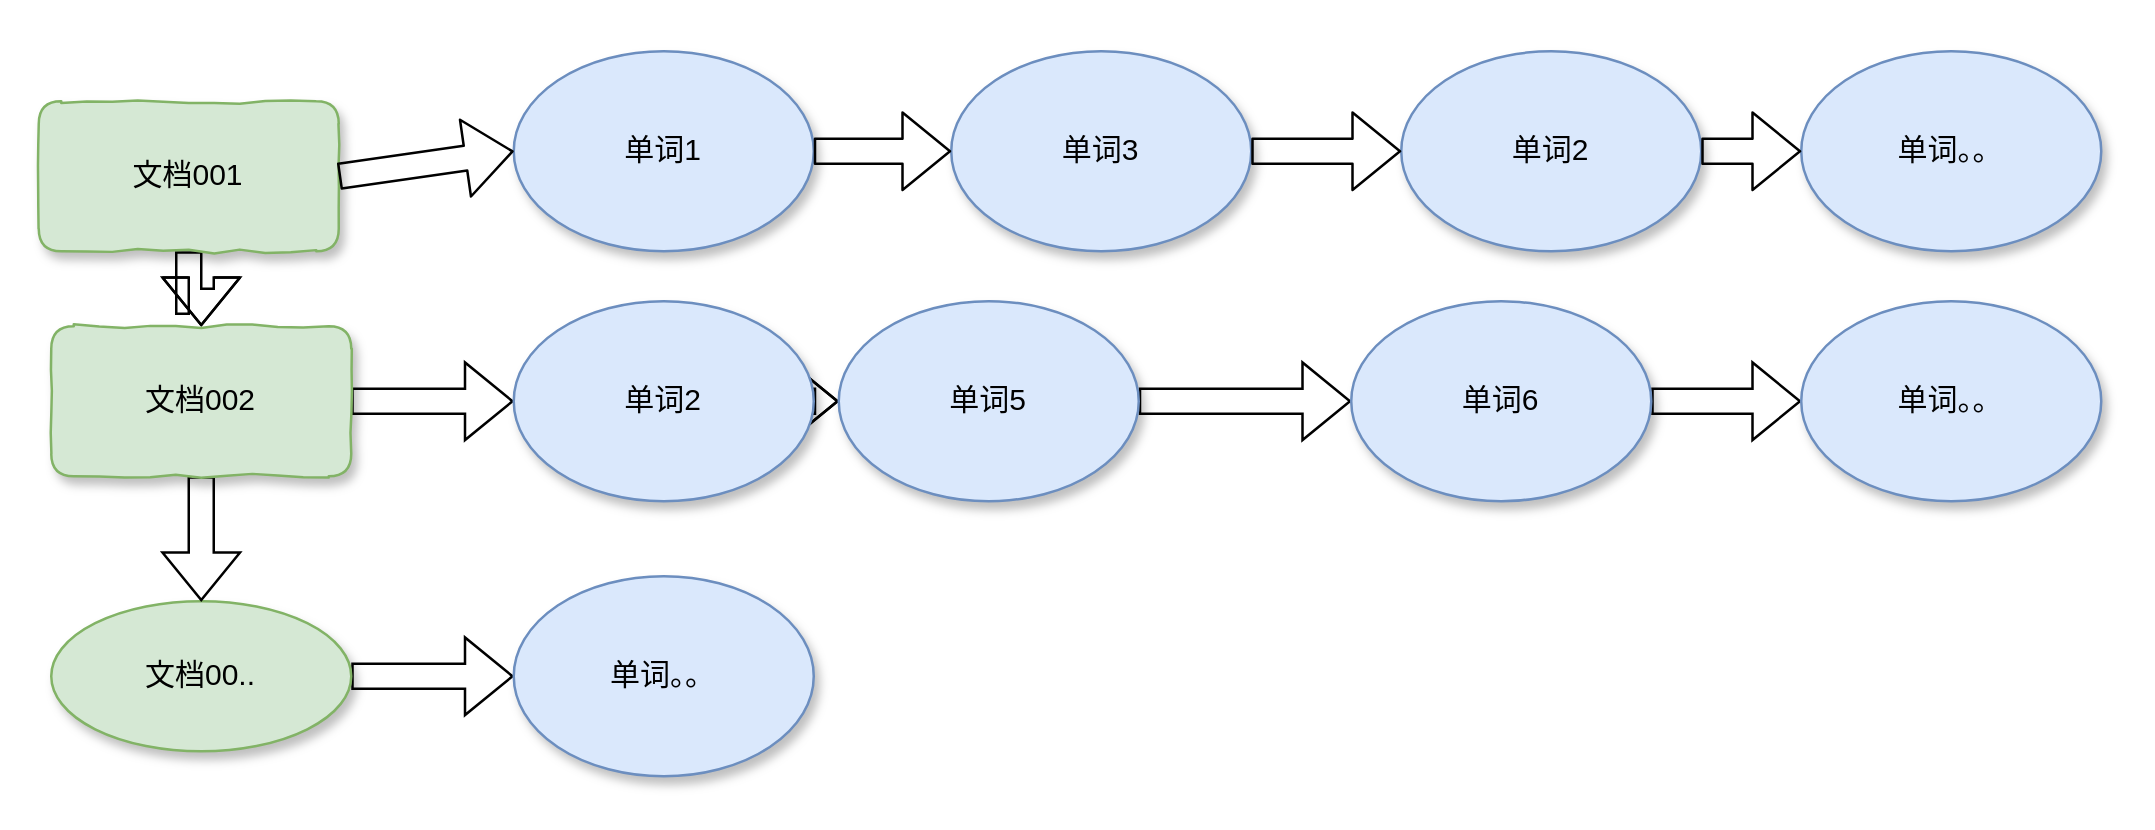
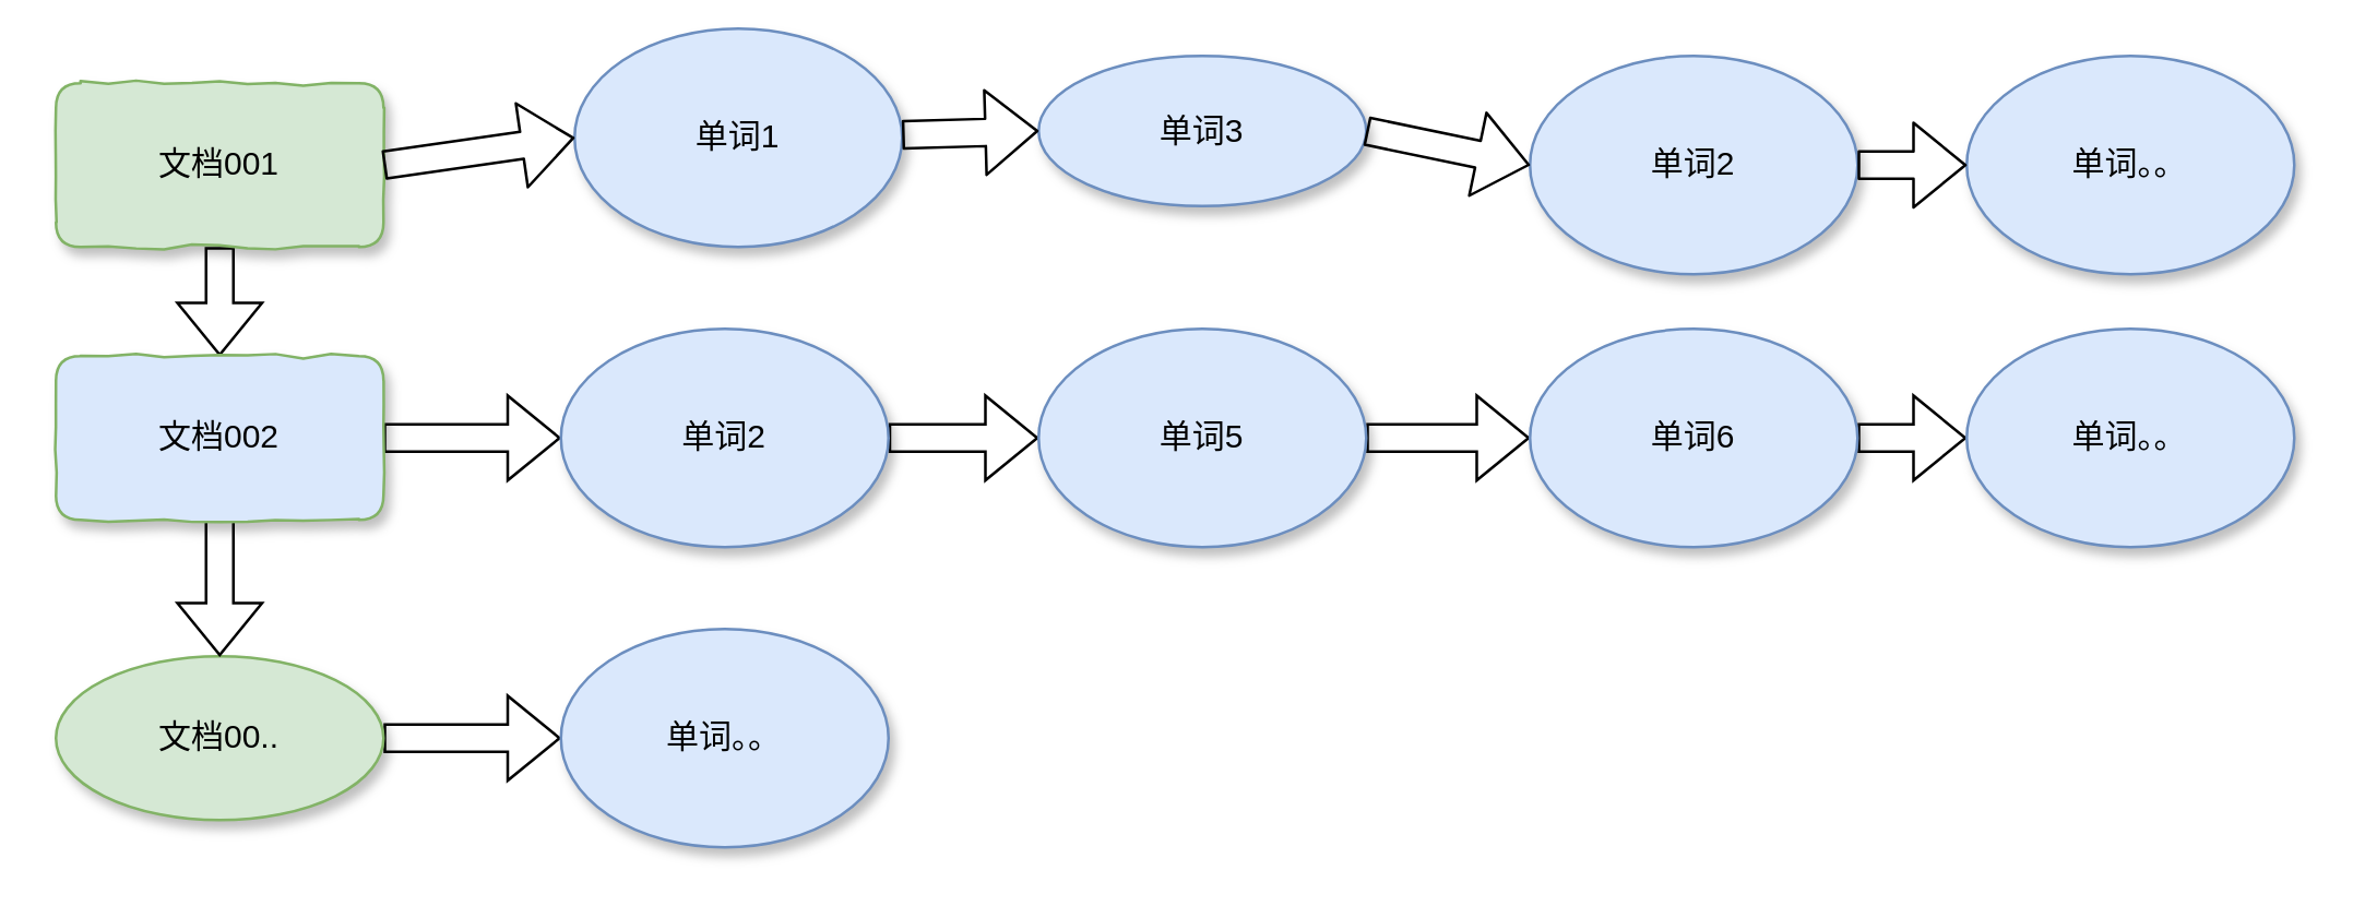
- <mxCell id="9" value="单词1" style="ellipse;whiteSpace=wrap;html=1;shadow=1;glass=0;comic=1;flipH=0;flipV=0;rounded=1;fillColor=#dae8fc;strokeColor=#6c8ebf;" vertex="1" parent="1"><mxGeometry x="205" y="20" width="120" height="80" as="geometry" /></mxCell>
+ <mxCell id="9" value="单词1" style="ellipse;whiteSpace=wrap;html=1;shadow=1;glass=0;comic=1;flipH=0;flipV=0;rounded=1;fillColor=#dae8fc;strokeColor=#6c8ebf;" vertex="1" parent="1"><mxGeometry x="210" y="10" width="120" height="80" as="geometry" /></mxCell>
- <mxCell id="13" value="单词3" style="ellipse;whiteSpace=wrap;html=1;shadow=1;glass=0;comic=1;flipH=0;flipV=0;fillColor=#dae8fc;strokeColor=#6c8ebf;" vertex="1" parent="1"><mxGeometry x="380" y="20" width="120" height="80" as="geometry" /></mxCell>
+ <mxCell id="13" value="单词3" style="ellipse;whiteSpace=wrap;html=1;shadow=1;glass=0;comic=1;flipH=0;flipV=0;fillColor=#dae8fc;strokeColor=#6c8ebf;" vertex="1" parent="1"><mxGeometry x="380" y="20" width="120" height="55" as="geometry" /></mxCell>
- <mxCell id="3" value="文档001" style="rounded=1;whiteSpace=wrap;html=1;shadow=1;comic=1;glass=0;fillColor=#d5e8d4;strokeColor=#82b366;" vertex="1" parent="1"><mxGeometry x="15" y="40" width="120" height="60" as="geometry" /></mxCell>
+ <mxCell id="3" value="文档001" style="rounded=1;whiteSpace=wrap;html=1;shadow=1;comic=1;glass=0;fillColor=#d5e8d4;strokeColor=#82b366;" vertex="1" parent="1"><mxGeometry x="20" y="30" width="120" height="60" as="geometry" /></mxCell>
- <mxCell id="8" value="文档002" style="rounded=1;whiteSpace=wrap;html=1;shadow=1;comic=1;glass=0;fillColor=#d5e8d4;strokeColor=#82b366;" vertex="1" parent="1"><mxGeometry x="20" y="130" width="120" height="60" as="geometry" /></mxCell>
+ <mxCell id="8" value="文档002" style="rounded=1;whiteSpace=wrap;html=1;shadow=1;comic=1;glass=0;fillColor=#dae8fc;strokeColor=#82b366;" vertex="1" parent="1"><mxGeometry x="20" y="130" width="120" height="60" as="geometry" /></mxCell>
- <mxCell id="15" value="单词5" style="ellipse;whiteSpace=wrap;html=1;shadow=1;glass=0;comic=1;flipH=0;flipV=0;fillColor=#dae8fc;strokeColor=#6c8ebf;" vertex="1" parent="1"><mxGeometry x="335" y="120" width="120" height="80" as="geometry" /></mxCell>
+ <mxCell id="15" value="单词5" style="ellipse;whiteSpace=wrap;html=1;shadow=1;glass=0;comic=1;flipH=0;flipV=0;fillColor=#dae8fc;strokeColor=#6c8ebf;" vertex="1" parent="1"><mxGeometry x="380" y="120" width="120" height="80" as="geometry" /></mxCell>
- <mxCell id="18" value="单词6" style="ellipse;whiteSpace=wrap;html=1;shadow=1;glass=0;comic=1;flipH=0;flipV=0;fillColor=#dae8fc;strokeColor=#6c8ebf;" vertex="1" parent="1"><mxGeometry x="540" y="120" width="120" height="80" as="geometry" /></mxCell>
+ <mxCell id="18" value="单词6" style="ellipse;whiteSpace=wrap;html=1;shadow=1;glass=0;comic=1;flipH=0;flipV=0;fillColor=#dae8fc;strokeColor=#6c8ebf;" vertex="1" parent="1"><mxGeometry x="560" y="120" width="120" height="80" as="geometry" /></mxCell>
